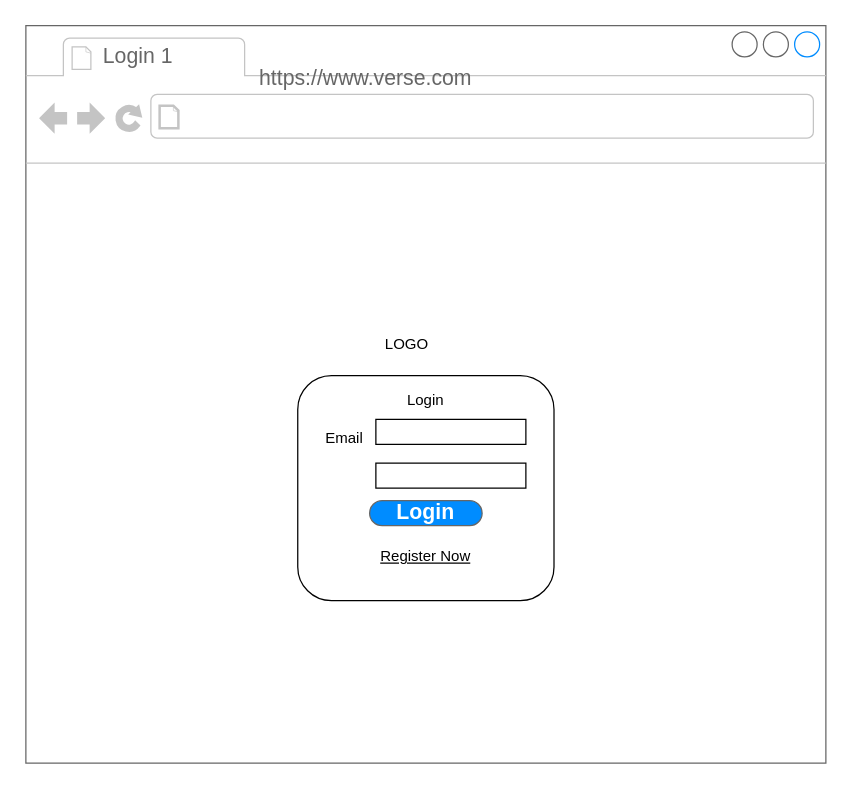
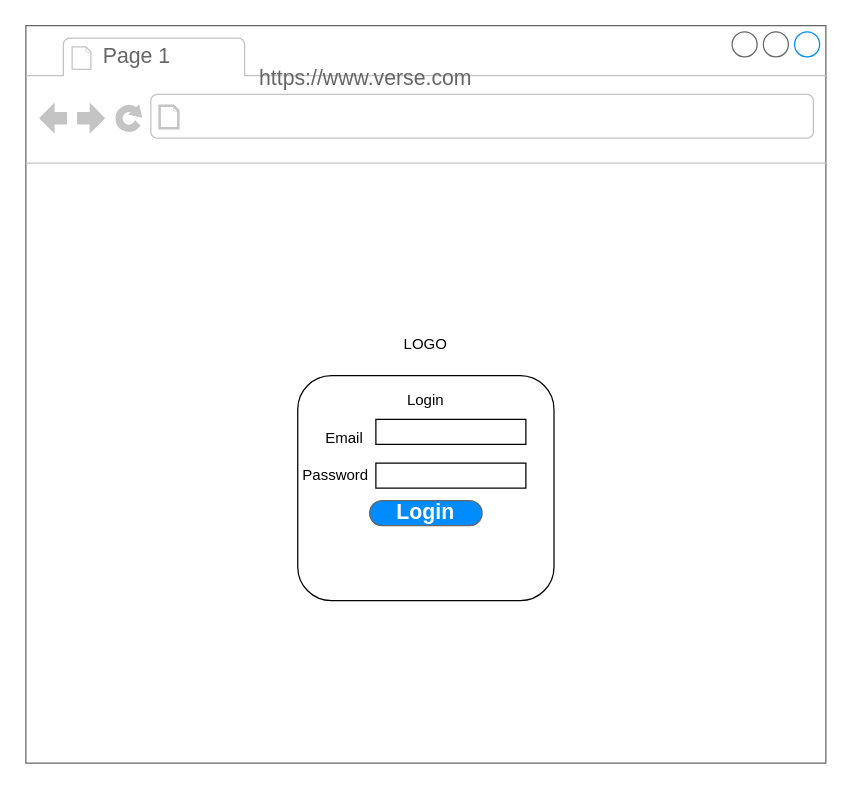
- <mxCell id="3" value="Login 1" style="strokeWidth=1;shadow=0;dashed=0;align=center;html=1;shape=mxgraph.mockup.containers.anchor;fontSize=17;fontColor=#666666;align=left;whiteSpace=wrap;" vertex="1" parent="2"><mxGeometry x="60" y="12" width="110" height="26" as="geometry" /></mxCell>
+ <mxCell id="3" value="Page 1" style="strokeWidth=1;shadow=0;dashed=0;align=center;html=1;shape=mxgraph.mockup.containers.anchor;fontSize=17;fontColor=#666666;align=left;whiteSpace=wrap;" vertex="1" parent="2"><mxGeometry x="60" y="12" width="110" height="26" as="geometry" /></mxCell>
- <mxCell id="5" value="LOGO" style="text;html=1;strokeColor=none;fillColor=none;align=center;verticalAlign=middle;whiteSpace=wrap;rounded=0;" vertex="1" parent="2"><mxGeometry x="275" y="240" width="60" height="30" as="geometry" /></mxCell>
+ <mxCell id="5" value="LOGO" style="text;html=1;strokeColor=none;fillColor=none;align=center;verticalAlign=middle;whiteSpace=wrap;rounded=0;" vertex="1" parent="2"><mxGeometry x="290" y="240" width="60" height="30" as="geometry" /></mxCell>
+ <mxCell id="9" value="Password" style="text;html=1;strokeColor=none;fillColor=none;align=center;verticalAlign=middle;whiteSpace=wrap;rounded=0;" vertex="1" parent="2"><mxGeometry x="217.5" y="345" width="60" height="30" as="geometry" /></mxCell>
- <mxCell id="13" value="&lt;u&gt;Register Now&lt;/u&gt;" style="text;html=1;strokeColor=none;fillColor=none;align=center;verticalAlign=middle;whiteSpace=wrap;rounded=0;" vertex="1" parent="2"><mxGeometry x="275" y="410" width="90" height="30" as="geometry" /></mxCell>
